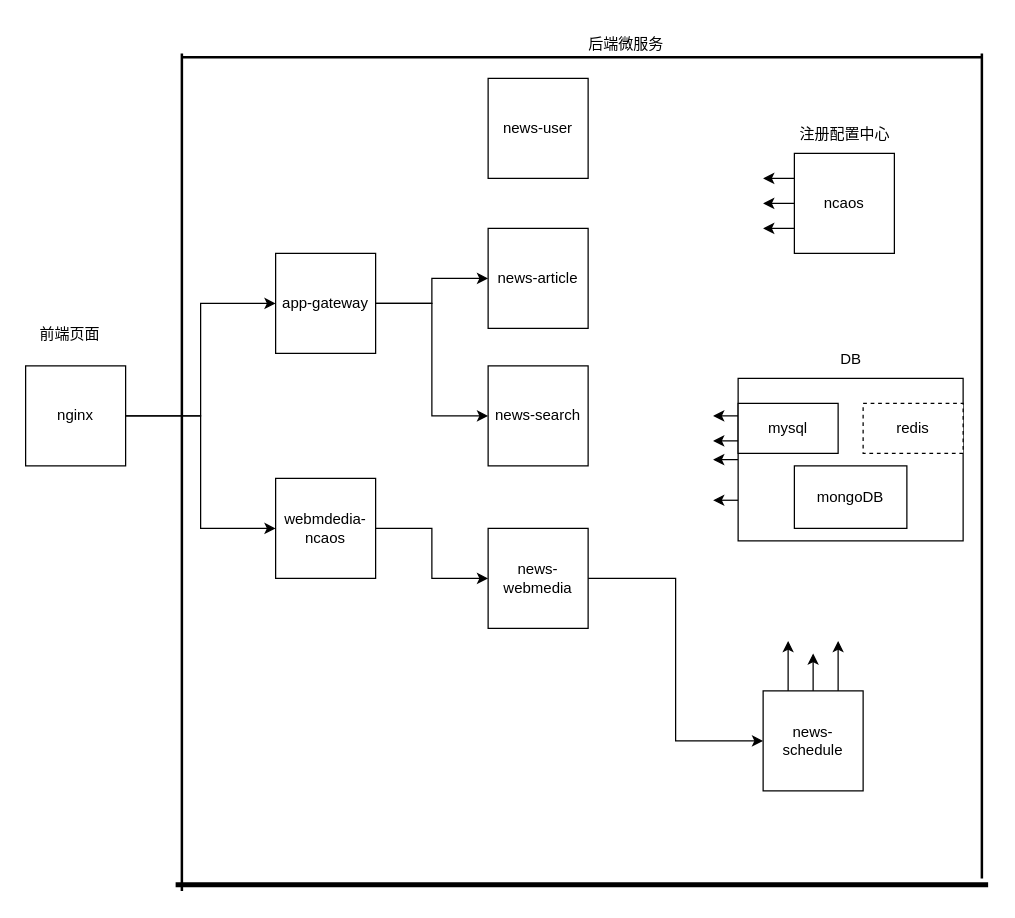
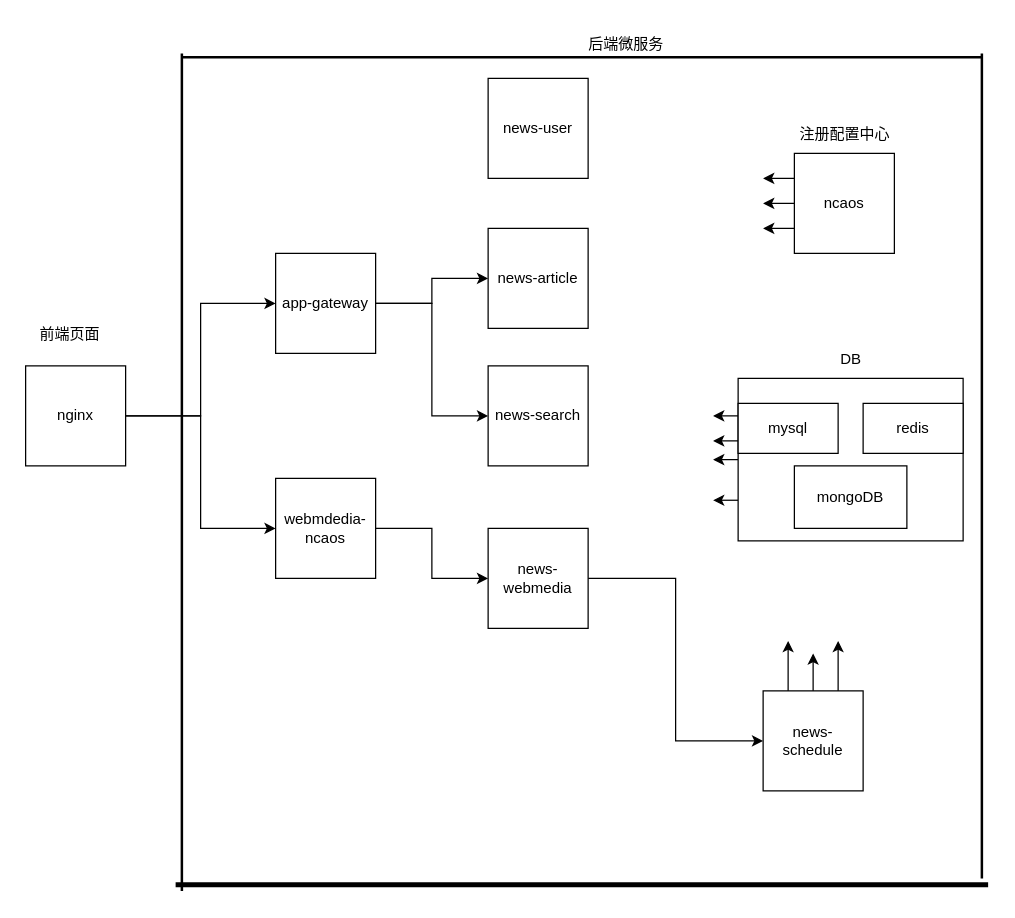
- <mxCell id="36" value="redis" style="rounded=0;whiteSpace=wrap;html=1;dashed=1;" vertex="1" parent="1"><mxGeometry x="690" y="322" width="80" height="40" as="geometry" /></mxCell>
+ <mxCell id="36" value="redis" style="rounded=0;whiteSpace=wrap;html=1;" vertex="1" parent="1"><mxGeometry x="690" y="322" width="80" height="40" as="geometry" /></mxCell>
